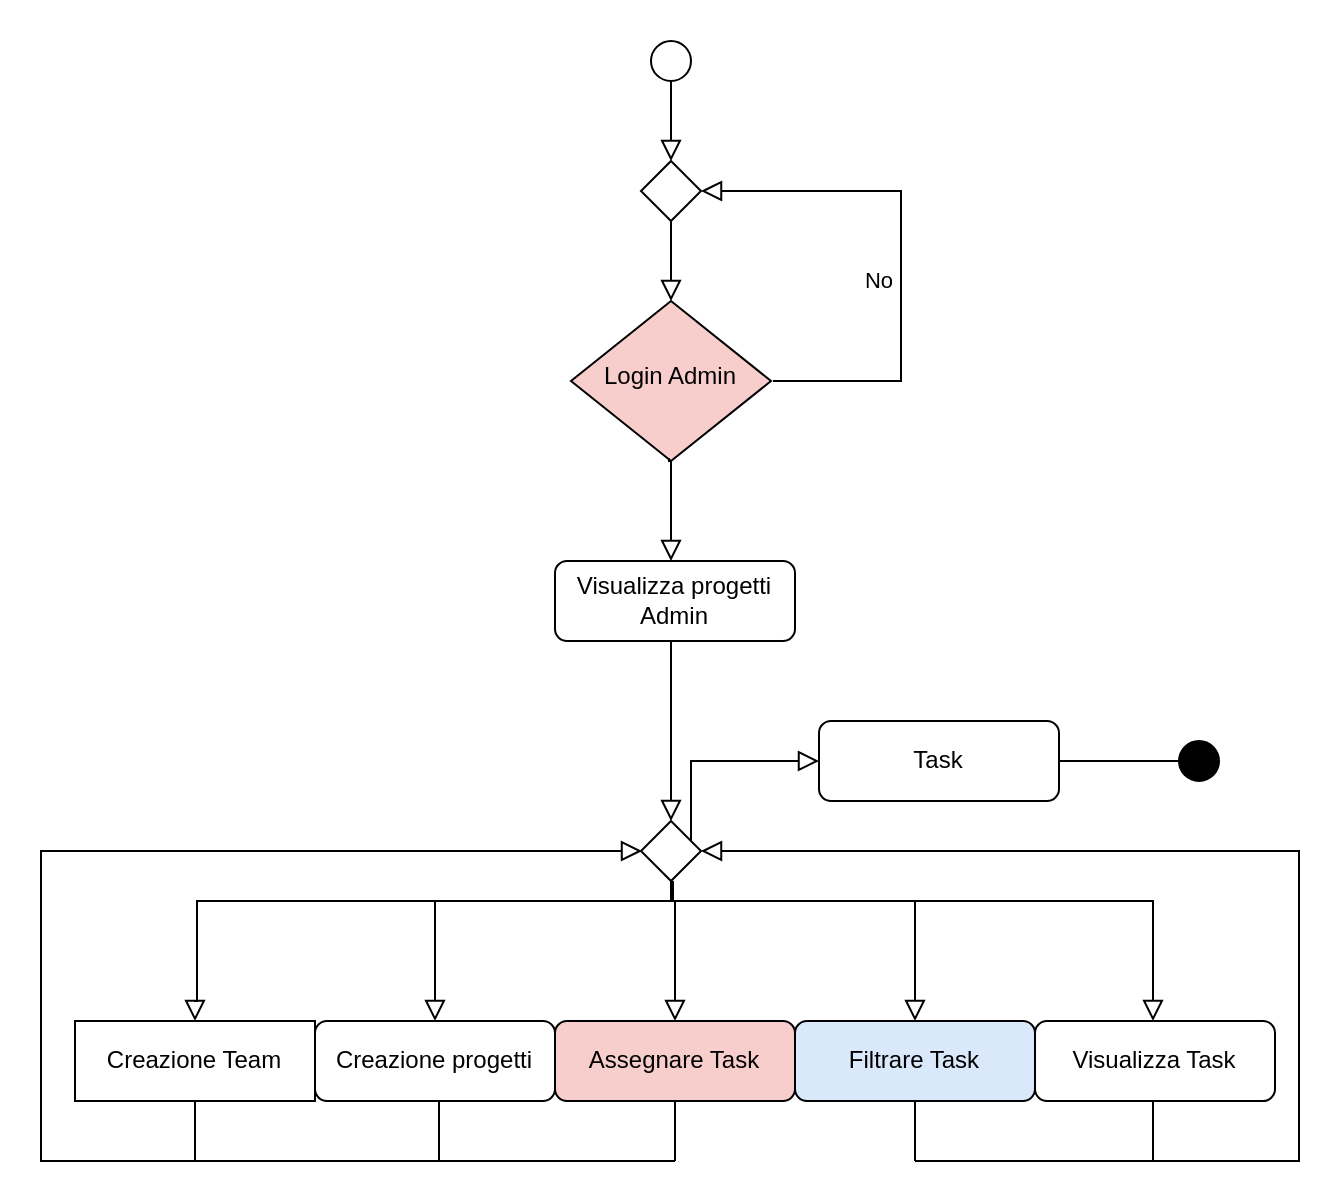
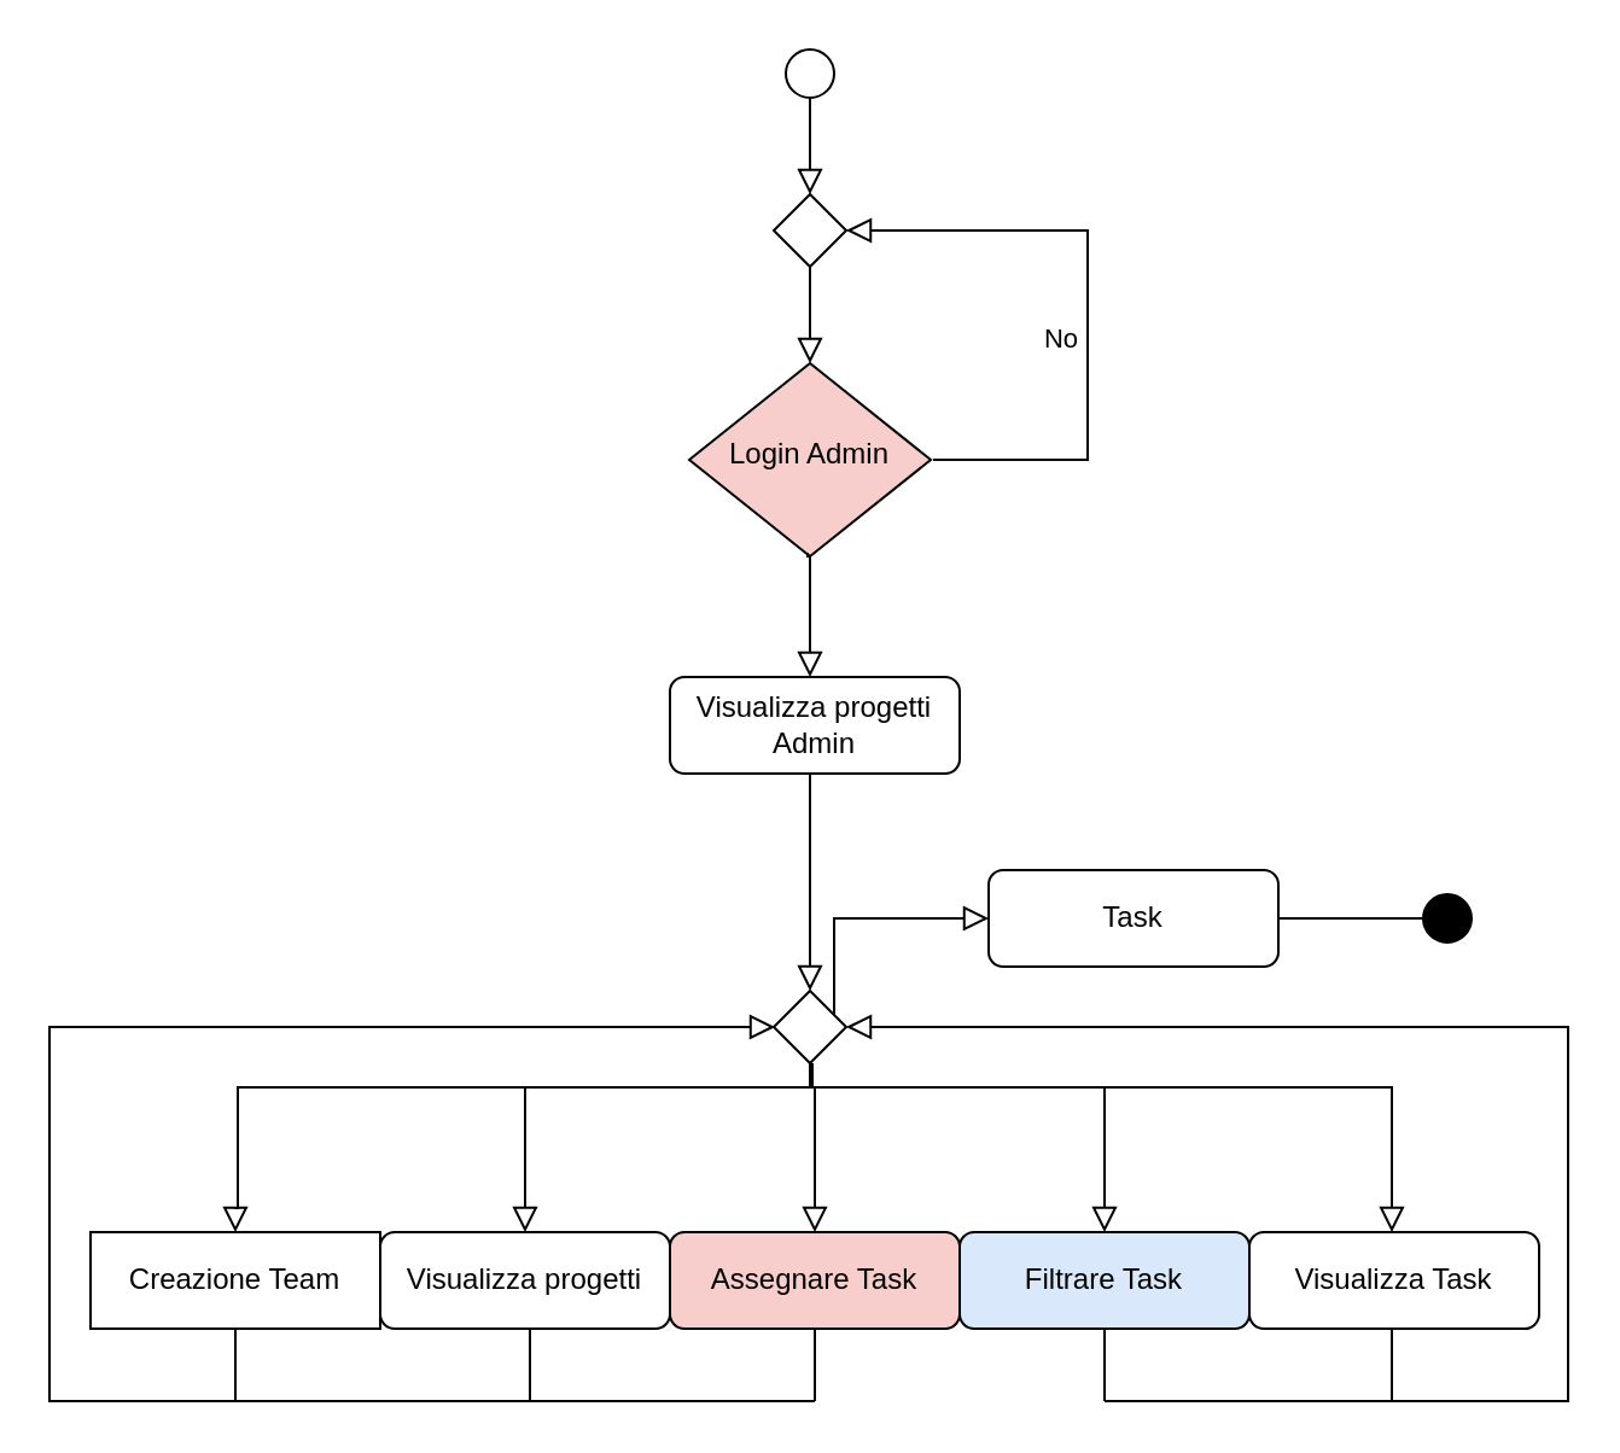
- <mxCell id="19" value="Creazione progetti" style="rounded=1;whiteSpace=wrap;html=1;fontSize=12;glass=0;strokeWidth=1;shadow=0;" parent="1" vertex="1"><mxGeometry x="157" y="510" width="120" height="40" as="geometry" /></mxCell>
+ <mxCell id="19" value="Visualizza progetti" style="rounded=1;whiteSpace=wrap;html=1;fontSize=12;glass=0;strokeWidth=1;shadow=0;" parent="1" vertex="1"><mxGeometry x="157" y="510" width="120" height="40" as="geometry" /></mxCell>
